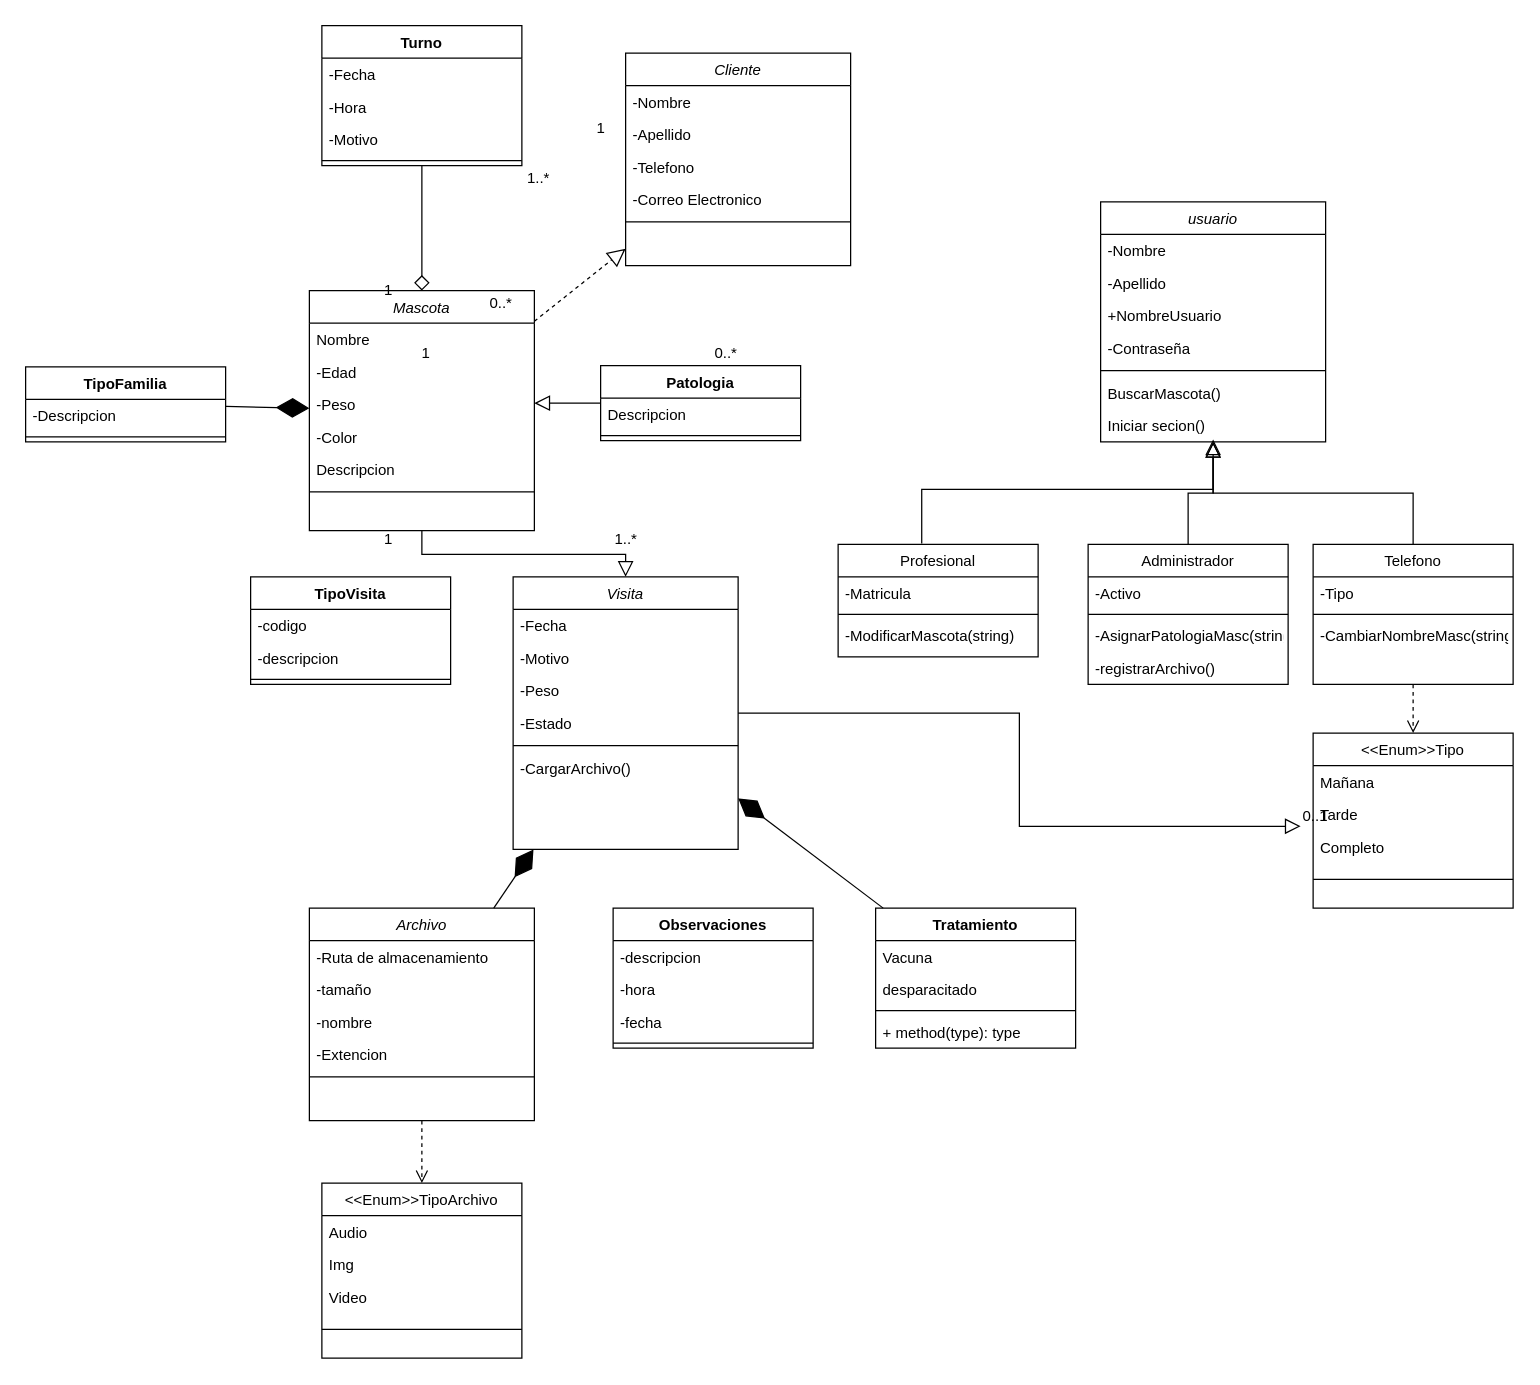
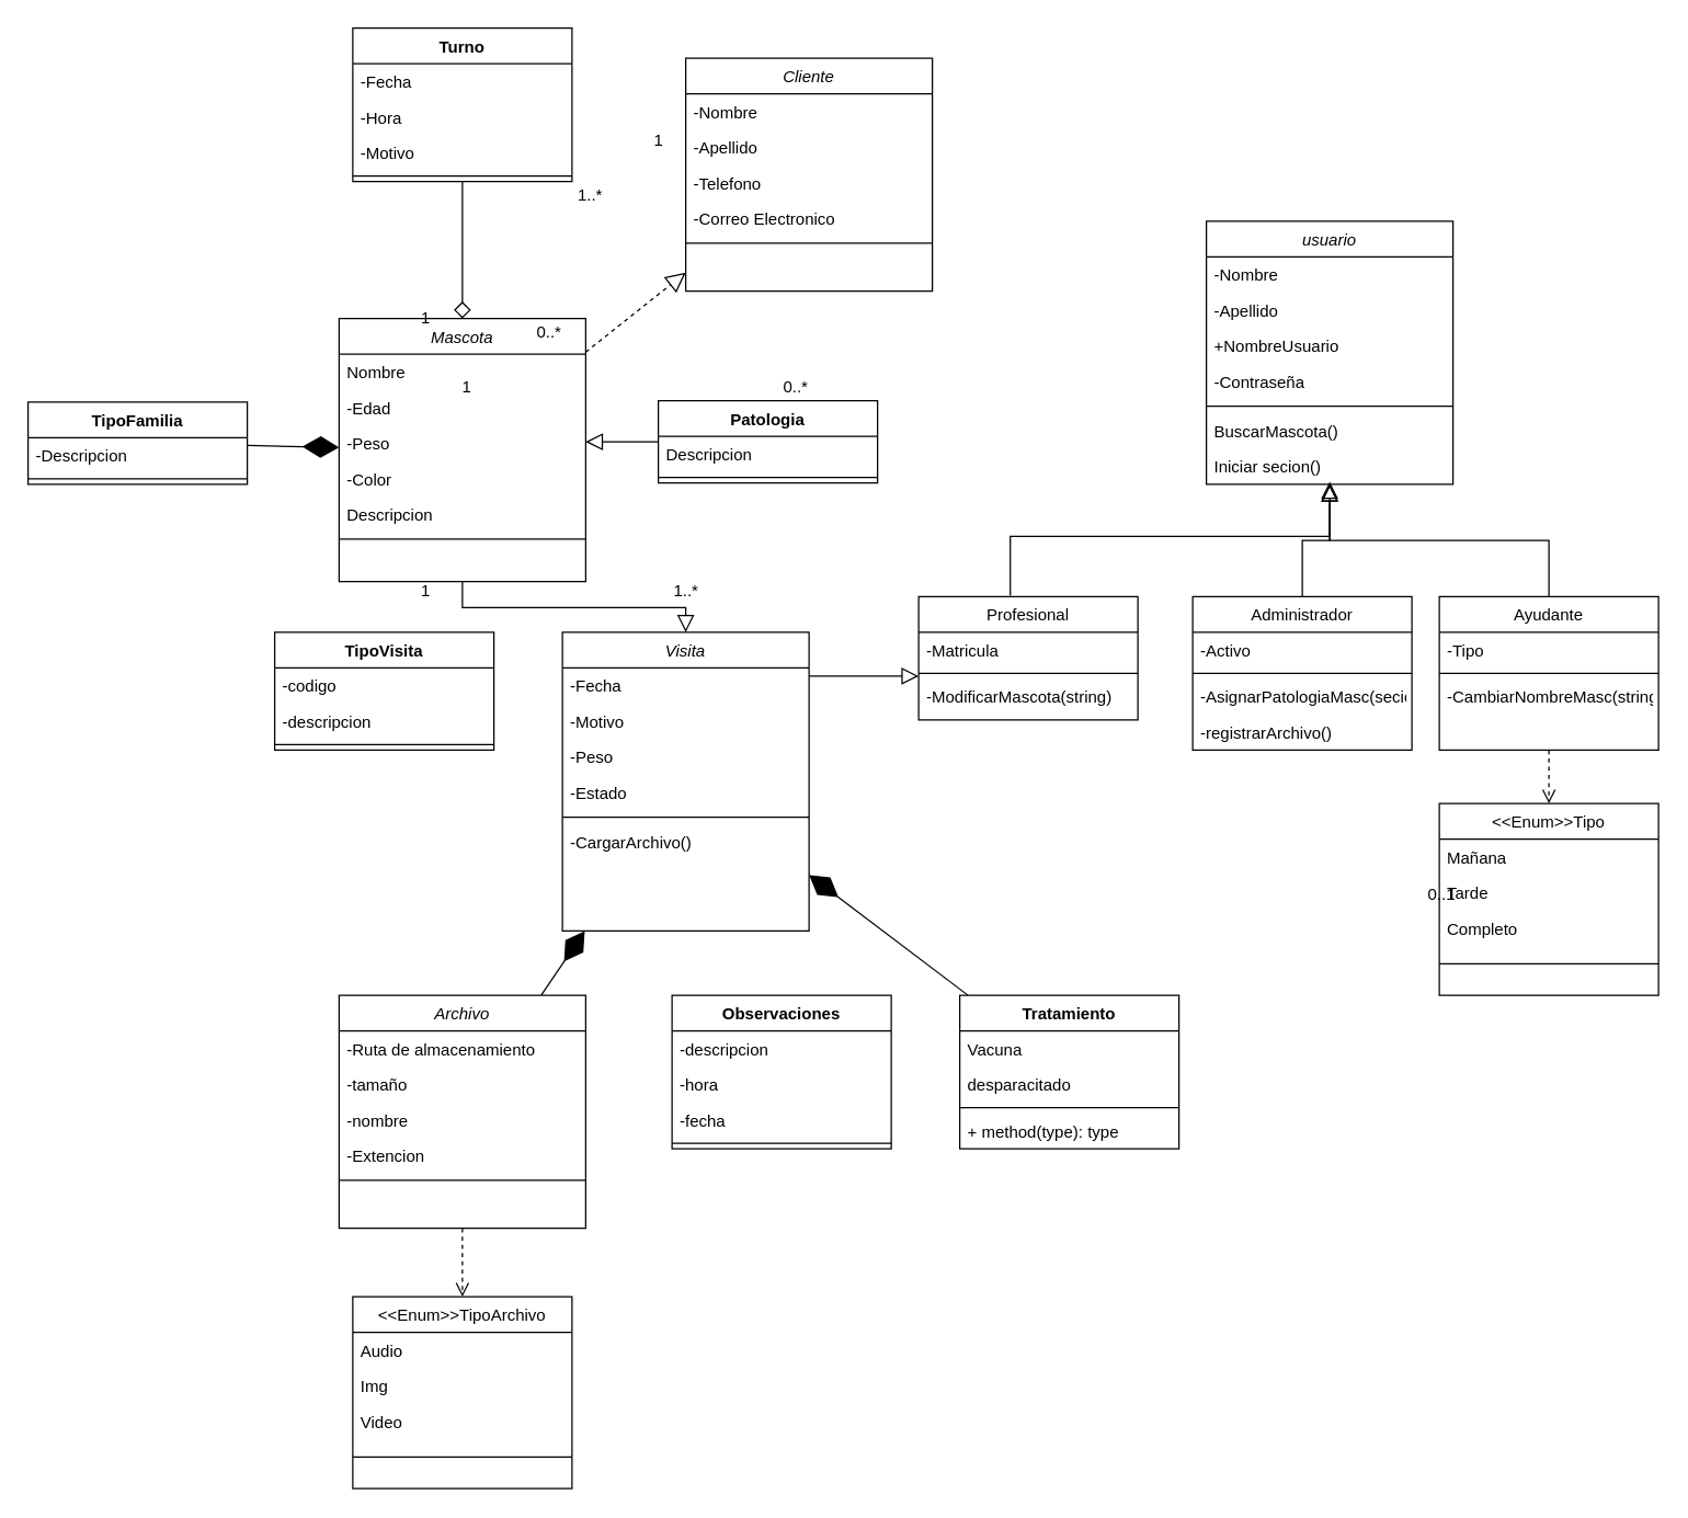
- <mxCell id="10" value="Telefono" style="swimlane;fontStyle=0;align=center;verticalAlign=top;childLayout=stackLayout;horizontal=1;startSize=26;horizontalStack=0;resizeParent=1;resizeLast=0;collapsible=1;marginBottom=0;rounded=0;shadow=0;strokeWidth=1;" parent="1" vertex="1"><mxGeometry x="1050" y="435" width="160" height="112" as="geometry"><mxRectangle x="130" y="380" width="160" height="26" as="alternateBounds" /></mxGeometry></mxCell>
+ <mxCell id="10" value="Ayudante" style="swimlane;fontStyle=0;align=center;verticalAlign=top;childLayout=stackLayout;horizontal=1;startSize=26;horizontalStack=0;resizeParent=1;resizeLast=0;collapsible=1;marginBottom=0;rounded=0;shadow=0;strokeWidth=1;" parent="1" vertex="1"><mxGeometry x="1050" y="435" width="160" height="112" as="geometry"><mxRectangle x="130" y="380" width="160" height="26" as="alternateBounds" /></mxGeometry></mxCell>
- <mxCell id="18" value="-AsignarPatologiaMasc(string)" style="text;align=left;verticalAlign=top;spacingLeft=4;spacingRight=4;overflow=hidden;rotatable=0;points=[[0,0.5],[1,0.5]];portConstraint=eastwest;" vertex="1" parent="15"><mxGeometry y="60" width="160" height="26" as="geometry" /></mxCell>
+ <mxCell id="18" value="-AsignarPatologiaMasc(secion)" style="text;align=left;verticalAlign=top;spacingLeft=4;spacingRight=4;overflow=hidden;rotatable=0;points=[[0,0.5],[1,0.5]];portConstraint=eastwest;" vertex="1" parent="15"><mxGeometry y="60" width="160" height="26" as="geometry" /></mxCell>
- <mxCell id="63" value="" style="endArrow=block;endSize=10;endFill=0;shadow=0;strokeWidth=1;rounded=0;edgeStyle=elbowEdgeStyle;elbow=vertical;" edge="1" parent="1" source="44" target="51"><mxGeometry width="160" relative="1" as="geometry"><mxPoint x="749.44" y="566" as="sourcePoint" /><mxPoint x="749.44" y="523" as="targetPoint" /></mxGeometry></mxCell>
+ <mxCell id="63" value="" style="endArrow=block;endSize=10;endFill=0;shadow=0;strokeWidth=1;rounded=0;edgeStyle=elbowEdgeStyle;elbow=vertical;" edge="1" parent="1" source="44" target="21"><mxGeometry width="160" relative="1" as="geometry"><mxPoint x="749.44" y="566" as="sourcePoint" /><mxPoint x="749.44" y="523" as="targetPoint" /></mxGeometry></mxCell>
- <mxCell id="51" value="0..1" style="resizable=0;align=left;verticalAlign=bottom;labelBackgroundColor=none;fontSize=12;fillColor=#fff2cc;" connectable="0" vertex="1" parent="1"><mxGeometry x="1040" y="660.5" as="geometry" /></mxCell>
+ <mxCell id="51" value="0..1" style="resizable=0;align=left;verticalAlign=bottom;labelBackgroundColor=none;fontSize=12;" connectable="0" vertex="1" parent="1"><mxGeometry x="1040" y="660.5" as="geometry" /></mxCell>
